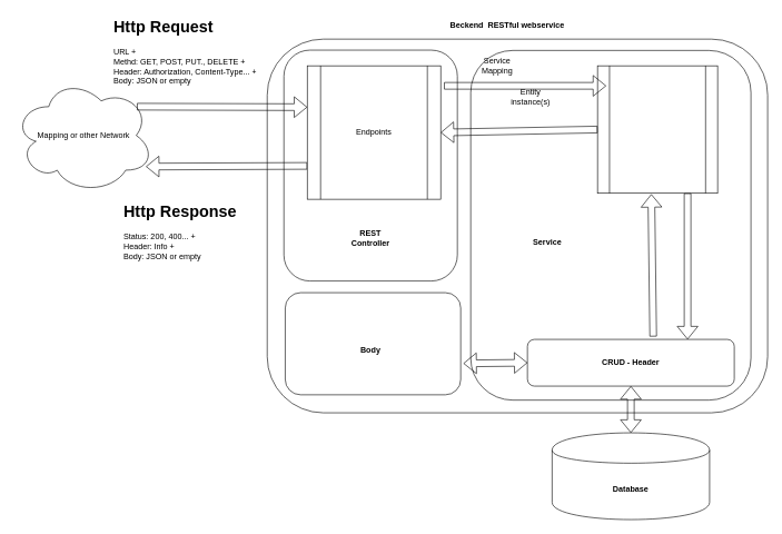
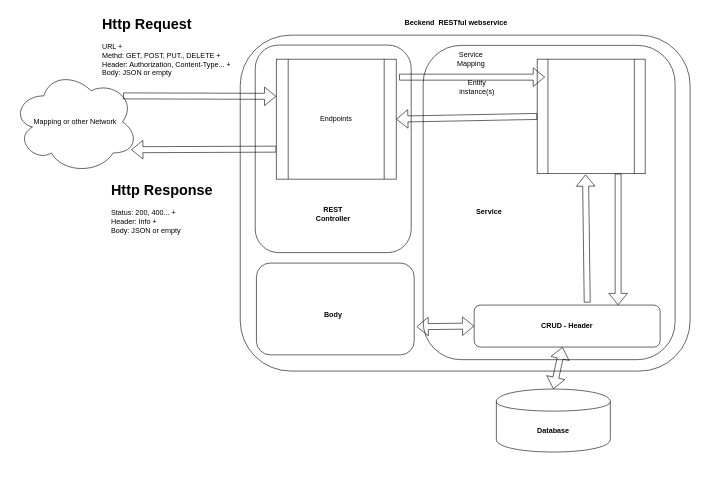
- <mxCell id="21" value="Service Mapping" style="text;html=1;strokeColor=none;fillColor=none;align=center;verticalAlign=middle;whiteSpace=wrap;rounded=0;" vertex="1" parent="1"><mxGeometry x="725" y="88" width="40" height="20" as="geometry" /></mxCell>
+ <mxCell id="21" value="Service Mapping" style="text;html=1;strokeColor=none;fillColor=none;align=center;verticalAlign=middle;whiteSpace=wrap;rounded=0;" vertex="1" parent="1"><mxGeometry x="765" y="88" width="40" height="20" as="geometry" /></mxCell>
- <mxCell id="9" value="&lt;b&gt;Service&lt;/b&gt;" style="text;html=1;strokeColor=none;fillColor=none;align=center;verticalAlign=middle;whiteSpace=wrap;rounded=0;" vertex="1" parent="1"><mxGeometry x="800" y="347" width="40" height="30" as="geometry" /></mxCell>
+ <mxCell id="9" value="&lt;b&gt;Service&lt;/b&gt;" style="text;html=1;strokeColor=none;fillColor=none;align=center;verticalAlign=middle;whiteSpace=wrap;rounded=0;" vertex="1" parent="1"><mxGeometry x="795" y="337" width="40" height="30" as="geometry" /></mxCell>
- <mxCell id="6" value="&lt;b&gt;Database&lt;/b&gt;" style="shape=cylinder;whiteSpace=wrap;html=1;boundedLbl=1;backgroundOutline=1;" vertex="1" parent="1"><mxGeometry x="827" y="648" width="236" height="130" as="geometry" /></mxCell>
+ <mxCell id="6" value="&lt;b&gt;Database&lt;/b&gt;" style="shape=cylinder;whiteSpace=wrap;html=1;boundedLbl=1;backgroundOutline=1;" vertex="1" parent="1"><mxGeometry x="827" y="648" width="190" height="105" as="geometry" /></mxCell>
